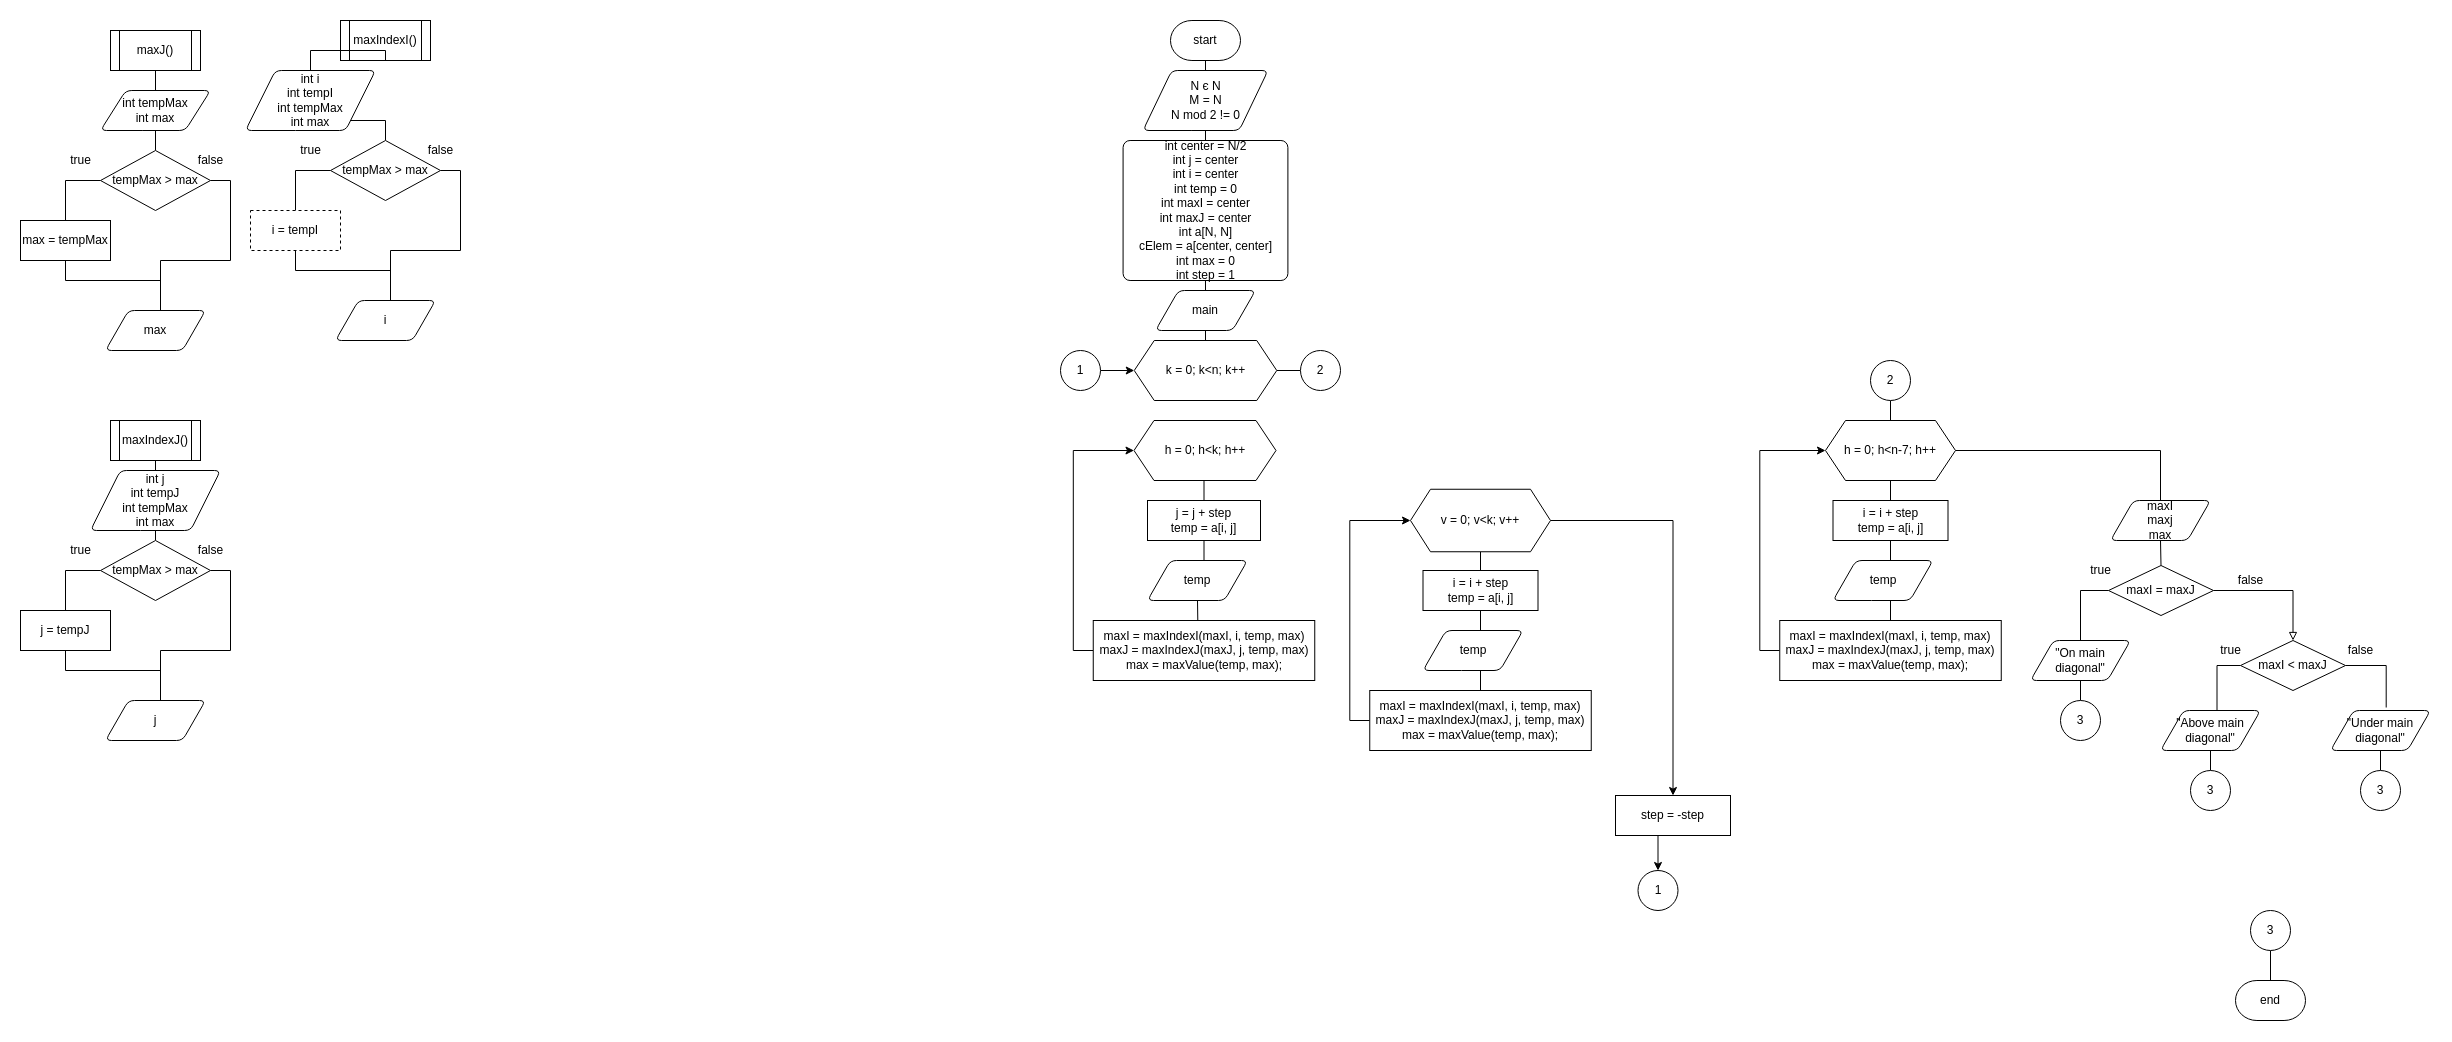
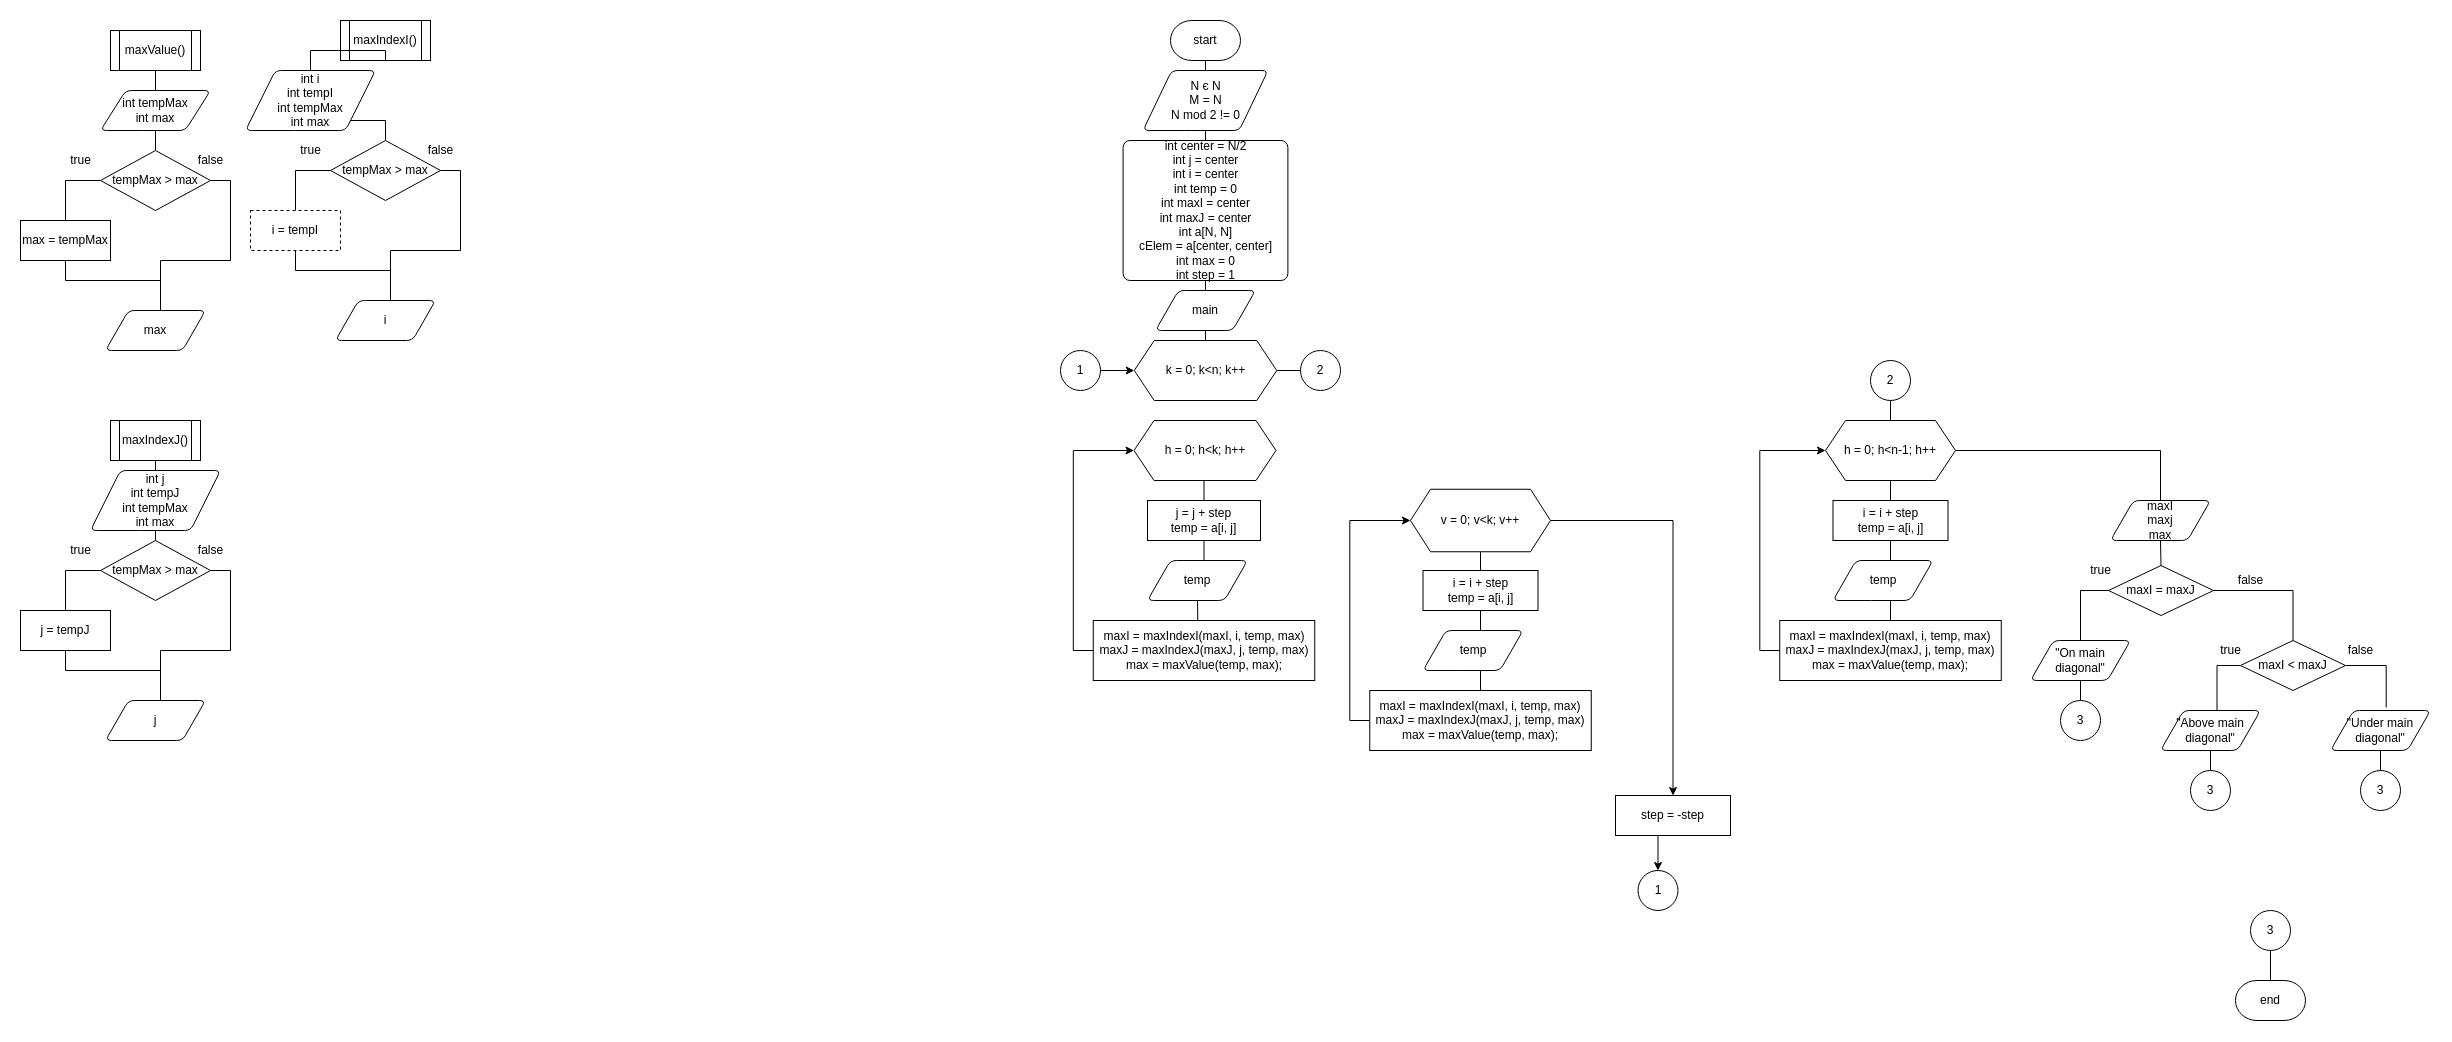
- <mxCell id="15" value="maxJ()" style="shape=process;whiteSpace=wrap;html=1;backgroundOutline=1;strokeWidth=1;" vertex="1" parent="1"><mxGeometry x="110" y="30" width="90" height="40" as="geometry" /></mxCell>
+ <mxCell id="15" value="maxValue()" style="shape=process;whiteSpace=wrap;html=1;backgroundOutline=1;strokeWidth=1;" vertex="1" parent="1"><mxGeometry x="110" y="30" width="90" height="40" as="geometry" /></mxCell>
- <mxCell id="75" value="h = 0; h&amp;lt;n-7; h++" style="shape=hexagon;perimeter=hexagonPerimeter2;whiteSpace=wrap;html=1;fixedSize=1;strokeWidth=1;" vertex="1" parent="1"><mxGeometry x="1825" y="420" width="130" height="60" as="geometry" /></mxCell>
+ <mxCell id="75" value="h = 0; h&amp;lt;n-1; h++" style="shape=hexagon;perimeter=hexagonPerimeter2;whiteSpace=wrap;html=1;fixedSize=1;strokeWidth=1;" vertex="1" parent="1"><mxGeometry x="1825" y="420" width="130" height="60" as="geometry" /></mxCell>
- <mxCell id="84" style="edgeStyle=orthogonalEdgeStyle;rounded=0;orthogonalLoop=1;jettySize=auto;html=1;exitX=1;exitY=0.5;exitDx=0;exitDy=0;exitPerimeter=0;entryX=0.5;entryY=0;entryDx=0;entryDy=0;entryPerimeter=0;endArrow=block;endFill=0;" edge="1" parent="1" source="86" target="89"><mxGeometry relative="1" as="geometry" /></mxCell>
+ <mxCell id="84" style="edgeStyle=orthogonalEdgeStyle;rounded=0;orthogonalLoop=1;jettySize=auto;html=1;exitX=1;exitY=0.5;exitDx=0;exitDy=0;exitPerimeter=0;entryX=0.5;entryY=0;entryDx=0;entryDy=0;entryPerimeter=0;endArrow=none;endFill=0;" edge="1" parent="1" source="86" target="89"><mxGeometry relative="1" as="geometry" /></mxCell>
